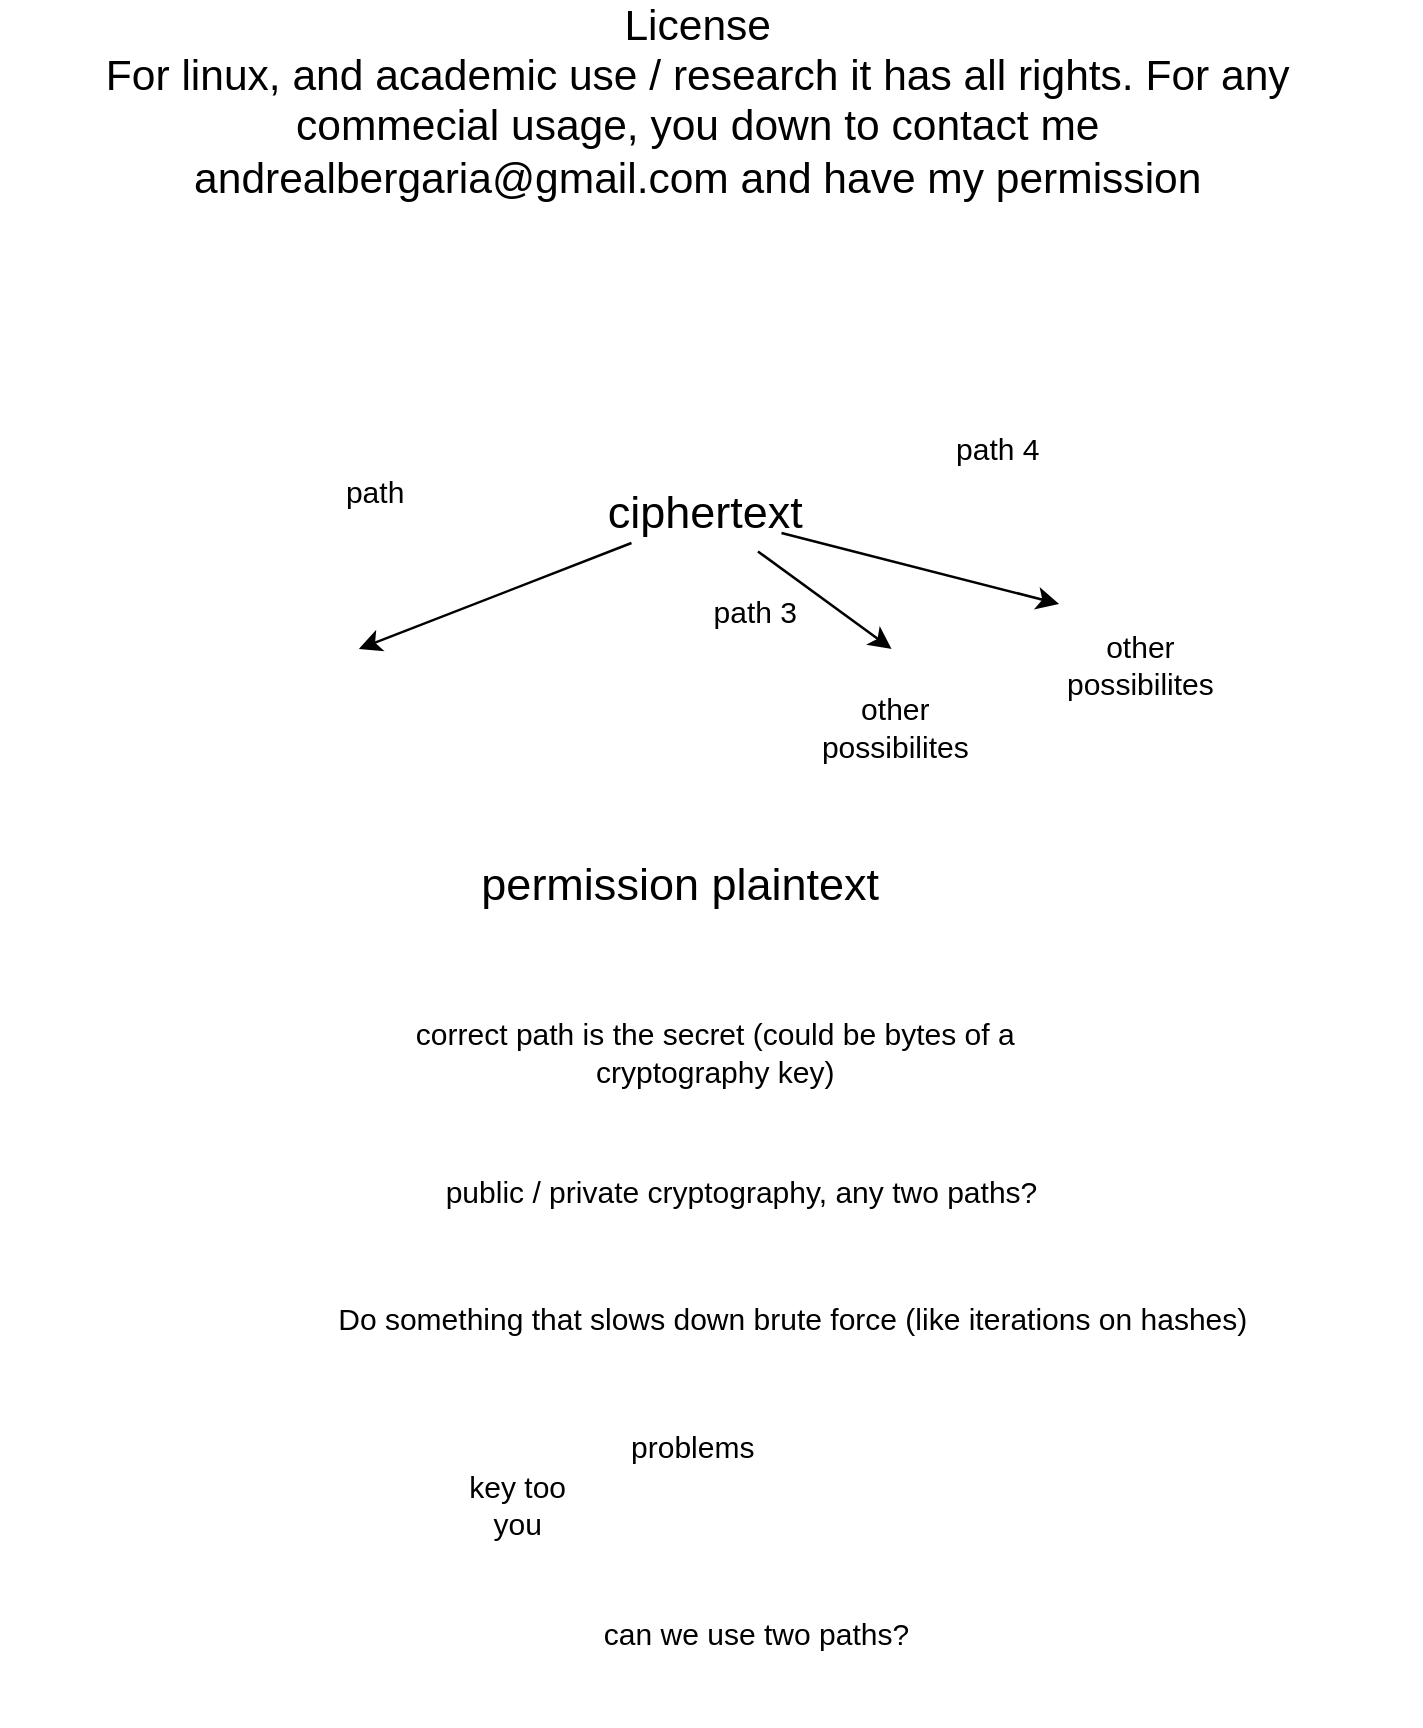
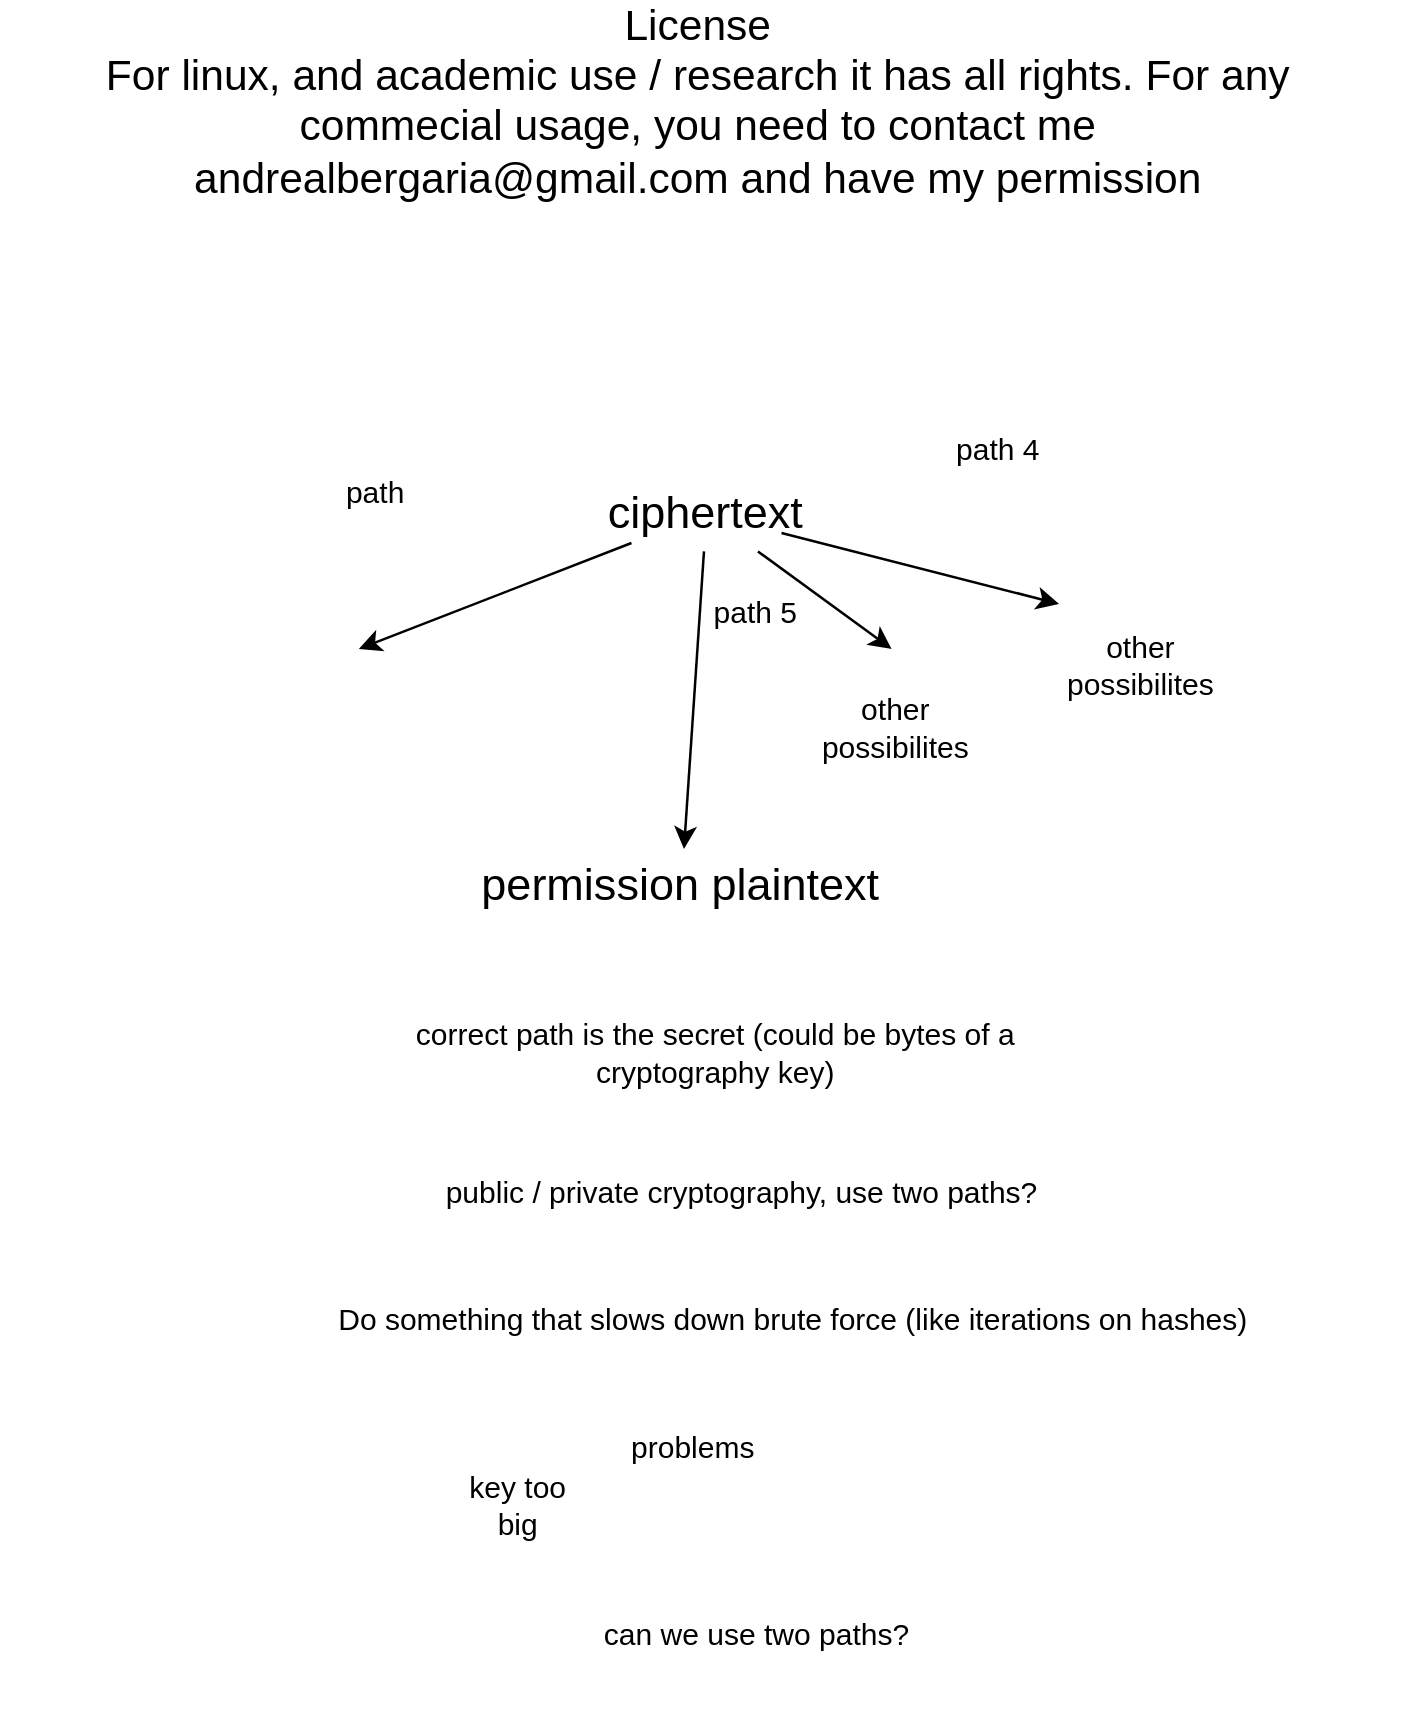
- <mxCell id="19" value="&lt;font style=&quot;font-size: 17px;&quot;&gt;License&lt;/font&gt;&lt;div&gt;&lt;font style=&quot;font-size: 17px;&quot;&gt;For linux, and academic use / research it has all rights. For any commecial usage, you down to contact me andrealbergaria@gmail.com and have my permission&lt;/font&gt;&lt;/div&gt;&lt;div&gt;&lt;br&gt;&lt;/div&gt;" style="text;html=1;align=center;verticalAlign=middle;whiteSpace=wrap;rounded=0;" vertex="1" parent="1"><mxGeometry x="20" y="20" width="518" height="30" as="geometry" /></mxCell>
+ <mxCell id="19" value="&lt;font style=&quot;font-size: 17px;&quot;&gt;License&lt;/font&gt;&lt;div&gt;&lt;font style=&quot;font-size: 17px;&quot;&gt;For linux, and academic use / research it has all rights. For any commecial usage, you need to contact me andrealbergaria@gmail.com and have my permission&lt;/font&gt;&lt;/div&gt;&lt;div&gt;&lt;br&gt;&lt;/div&gt;" style="text;html=1;align=center;verticalAlign=middle;whiteSpace=wrap;rounded=0;" vertex="1" parent="1"><mxGeometry x="20" y="20" width="518" height="30" as="geometry" /></mxCell>
- <mxCell id="8" value="path 3" style="text;html=1;align=center;verticalAlign=middle;whiteSpace=wrap;rounded=0;" parent="1" vertex="1"><mxGeometry x="272" y="217" width="60" height="30" as="geometry" /></mxCell>
+ <mxCell id="8" value="path 5" style="text;html=1;align=center;verticalAlign=middle;whiteSpace=wrap;rounded=0;" parent="1" vertex="1"><mxGeometry x="272" y="217" width="60" height="30" as="geometry" /></mxCell>
+ <mxCell id="4" value="" style="endArrow=classic;html=1;rounded=0;" parent="1" source="2" target="10" edge="1"><mxGeometry width="50" height="50" relative="1" as="geometry"><mxPoint x="338" y="233" as="sourcePoint" /><mxPoint x="268" y="252" as="targetPoint" /></mxGeometry></mxCell>
- <mxCell id="14" value="public / private cryptography, any two paths?" style="text;html=1;align=center;verticalAlign=middle;whiteSpace=wrap;rounded=0;" parent="1" vertex="1"><mxGeometry x="107" y="449" width="379" height="30" as="geometry" /></mxCell>
+ <mxCell id="14" value="public / private cryptography, use two paths?" style="text;html=1;align=center;verticalAlign=middle;whiteSpace=wrap;rounded=0;" parent="1" vertex="1"><mxGeometry x="107" y="449" width="379" height="30" as="geometry" /></mxCell>
- <mxCell id="17" value="key too you" style="text;html=1;align=center;verticalAlign=middle;whiteSpace=wrap;rounded=0;" parent="1" vertex="1"><mxGeometry x="177" y="574" width="60" height="30" as="geometry" /></mxCell>
+ <mxCell id="17" value="key too big" style="text;html=1;align=center;verticalAlign=middle;whiteSpace=wrap;rounded=0;" parent="1" vertex="1"><mxGeometry x="177" y="574" width="60" height="30" as="geometry" /></mxCell>
